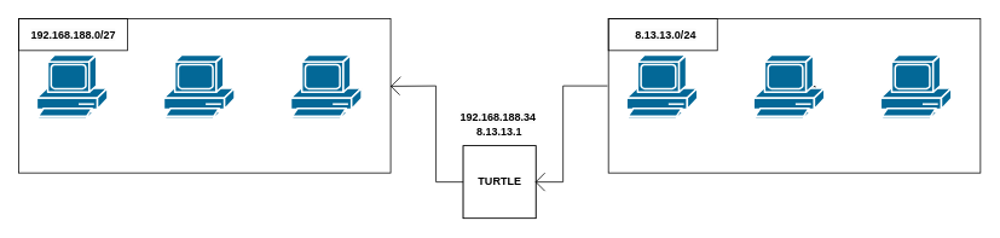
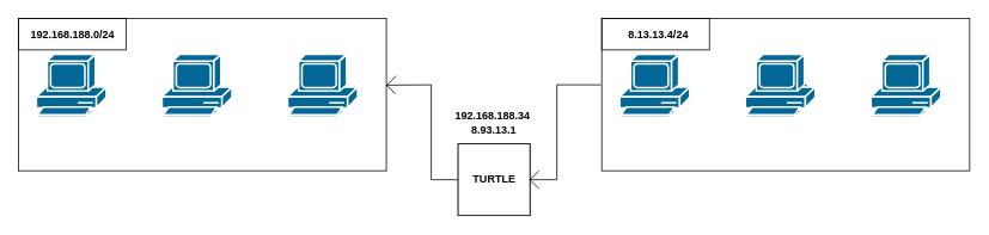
- <mxCell id="18" value="&lt;b style=&quot;border-color: var(--border-color); color: rgb(0, 0, 0); font-family: Helvetica; font-size: 12px; font-style: normal; font-variant-ligatures: normal; font-variant-caps: normal; letter-spacing: normal; orphans: 2; text-indent: 0px; text-transform: none; widows: 2; word-spacing: 0px; -webkit-text-stroke-width: 0px; text-decoration-thickness: initial; text-decoration-style: initial; text-decoration-color: initial; text-align: center; background-color: rgb(251, 251, 251);&quot;&gt;192.168.188.0/27&lt;/b&gt;" style="text;whiteSpace=wrap;html=1;" vertex="1" parent="1"><mxGeometry x="32" y="24" width="110" height="40" as="geometry" /></mxCell>
+ <mxCell id="18" value="&lt;b style=&quot;border-color: var(--border-color); color: rgb(0, 0, 0); font-family: Helvetica; font-size: 12px; font-style: normal; font-variant-ligatures: normal; font-variant-caps: normal; letter-spacing: normal; orphans: 2; text-indent: 0px; text-transform: none; widows: 2; word-spacing: 0px; -webkit-text-stroke-width: 0px; text-decoration-thickness: initial; text-decoration-style: initial; text-decoration-color: initial; text-align: center; background-color: rgb(251, 251, 251);&quot;&gt;192.168.188.0/24&lt;/b&gt;" style="text;whiteSpace=wrap;html=1;" vertex="1" parent="1"><mxGeometry x="32" y="24" width="110" height="40" as="geometry" /></mxCell>
- <mxCell id="19" value="&lt;b style=&quot;border-color: var(--border-color); color: rgb(0, 0, 0); font-family: Helvetica; font-size: 12px; font-style: normal; font-variant-ligatures: normal; font-variant-caps: normal; letter-spacing: normal; orphans: 2; text-indent: 0px; text-transform: none; widows: 2; word-spacing: 0px; -webkit-text-stroke-width: 0px; text-decoration-thickness: initial; text-decoration-style: initial; text-decoration-color: initial; text-align: center; background-color: rgb(251, 251, 251);&quot;&gt;8.13.13.0/24&lt;/b&gt;" style="text;whiteSpace=wrap;html=1;" vertex="1" parent="1"><mxGeometry x="698" y="24" width="80" height="40" as="geometry" /></mxCell>
+ <mxCell id="19" value="&lt;b style=&quot;border-color: var(--border-color); color: rgb(0, 0, 0); font-family: Helvetica; font-size: 12px; font-style: normal; font-variant-ligatures: normal; font-variant-caps: normal; letter-spacing: normal; orphans: 2; text-indent: 0px; text-transform: none; widows: 2; word-spacing: 0px; -webkit-text-stroke-width: 0px; text-decoration-thickness: initial; text-decoration-style: initial; text-decoration-color: initial; text-align: center; background-color: rgb(251, 251, 251);&quot;&gt;8.13.13.4/24&lt;/b&gt;" style="text;whiteSpace=wrap;html=1;" vertex="1" parent="1"><mxGeometry x="698" y="24" width="80" height="40" as="geometry" /></mxCell>
- <mxCell id="20" value="&lt;b style=&quot;border-color: var(--border-color); text-align: center;&quot;&gt;8.13.13.1&lt;/b&gt;" style="text;whiteSpace=wrap;html=1;" vertex="1" parent="1"><mxGeometry x="523" y="131" width="80" height="40" as="geometry" /></mxCell>
+ <mxCell id="20" value="&lt;b style=&quot;border-color: var(--border-color); text-align: center;&quot;&gt;8.93.13.1&lt;/b&gt;" style="text;whiteSpace=wrap;html=1;" vertex="1" parent="1"><mxGeometry x="523" y="131" width="80" height="40" as="geometry" /></mxCell>
